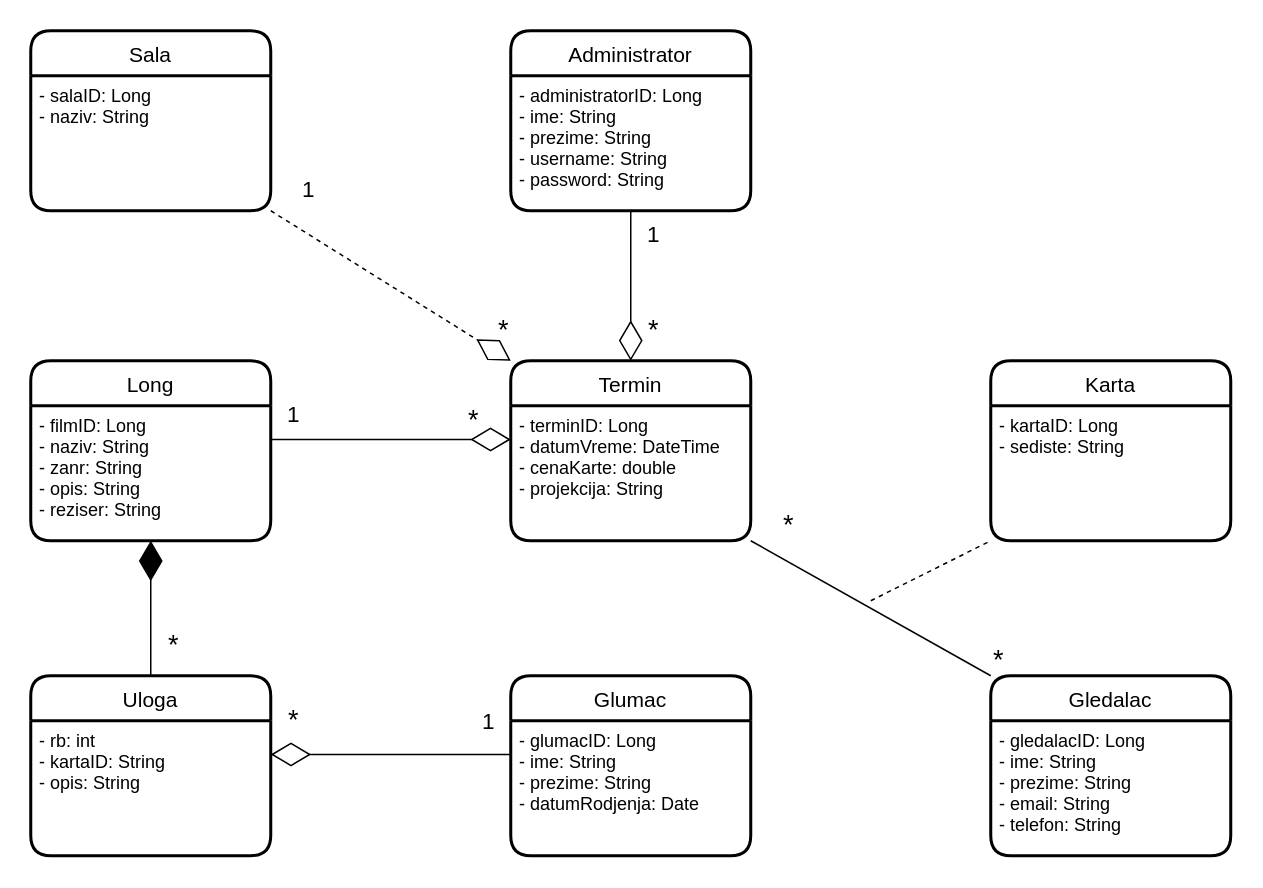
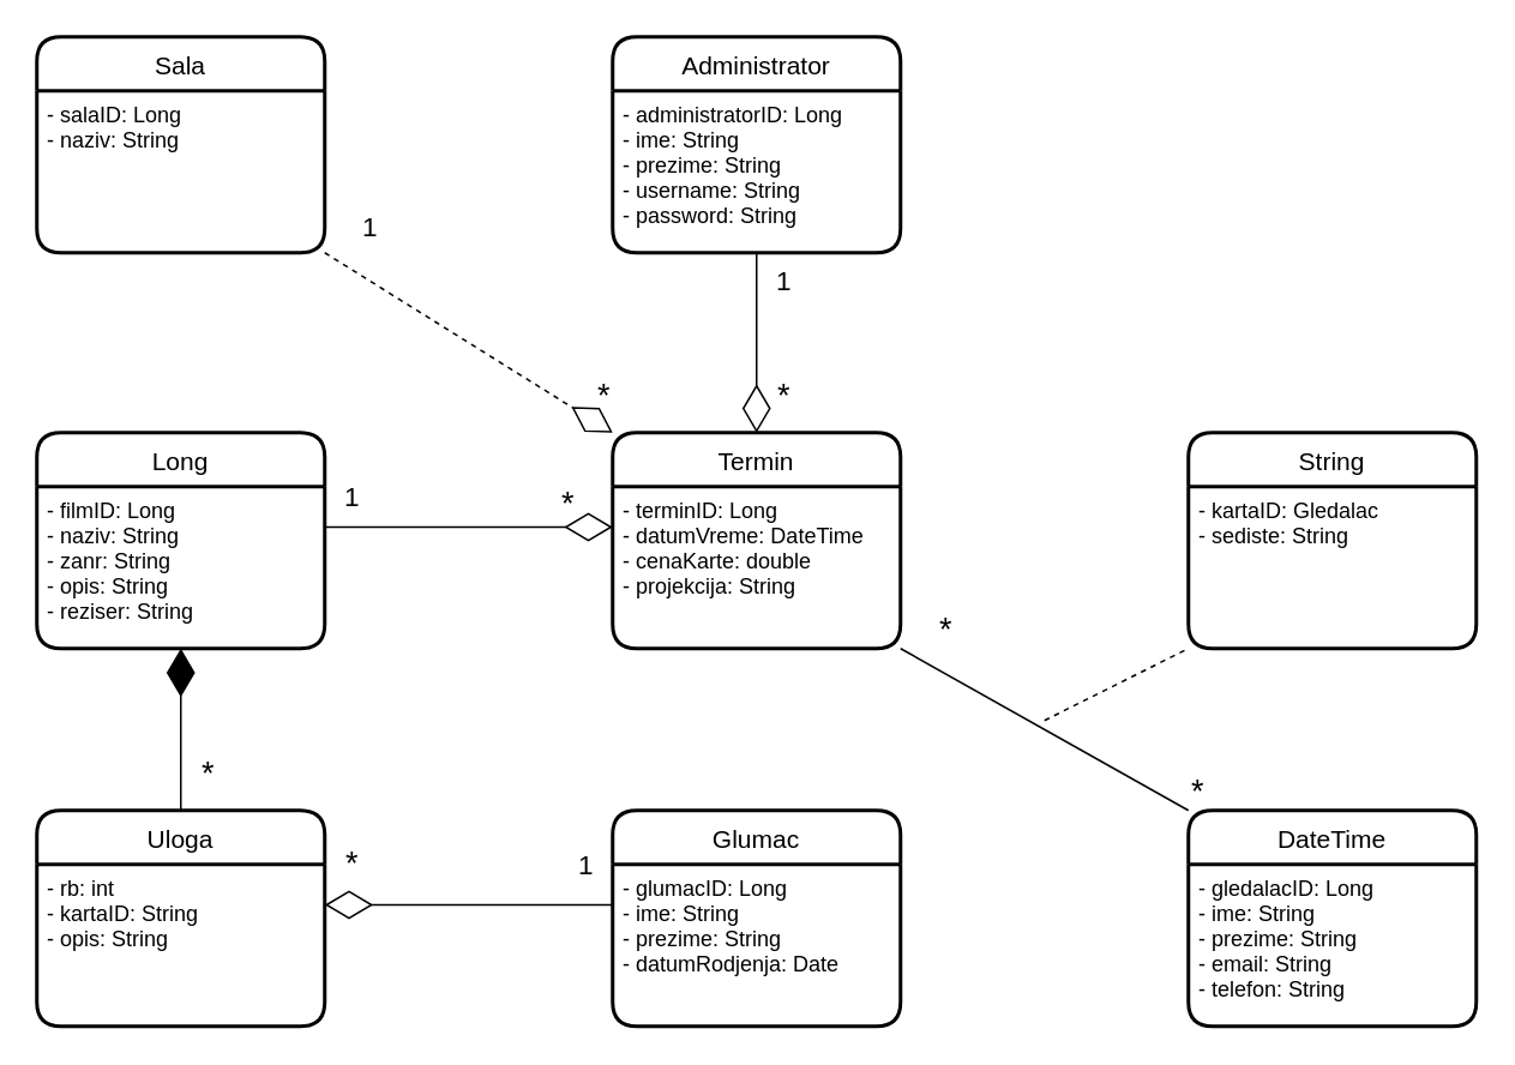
- <mxCell id="6" value="Karta" style="swimlane;childLayout=stackLayout;horizontal=1;startSize=30;horizontalStack=0;rounded=1;fontSize=14;fontStyle=0;strokeWidth=2;resizeParent=0;resizeLast=1;shadow=0;dashed=0;align=center;" parent="1" vertex="1"><mxGeometry x="660" y="240" width="160" height="120" as="geometry" /></mxCell>
+ <mxCell id="6" value="String" style="swimlane;childLayout=stackLayout;horizontal=1;startSize=30;horizontalStack=0;rounded=1;fontSize=14;fontStyle=0;strokeWidth=2;resizeParent=0;resizeLast=1;shadow=0;dashed=0;align=center;" parent="1" vertex="1"><mxGeometry x="660" y="240" width="160" height="120" as="geometry" /></mxCell>
- <mxCell id="7" value="- kartaID: Long&#10;- sediste: String" style="align=left;strokeColor=none;fillColor=none;spacingLeft=4;fontSize=12;verticalAlign=top;resizable=0;rotatable=0;part=1;" parent="6" vertex="1"><mxGeometry y="30" width="160" height="90" as="geometry" /></mxCell>
+ <mxCell id="7" value="- kartaID: Gledalac&#10;- sediste: String" style="align=left;strokeColor=none;fillColor=none;spacingLeft=4;fontSize=12;verticalAlign=top;resizable=0;rotatable=0;part=1;" parent="6" vertex="1"><mxGeometry y="30" width="160" height="90" as="geometry" /></mxCell>
- <mxCell id="8" value="Gledalac" style="swimlane;childLayout=stackLayout;horizontal=1;startSize=30;horizontalStack=0;rounded=1;fontSize=14;fontStyle=0;strokeWidth=2;resizeParent=0;resizeLast=1;shadow=0;dashed=0;align=center;" parent="1" vertex="1"><mxGeometry x="660" y="450" width="160" height="120" as="geometry" /></mxCell>
+ <mxCell id="8" value="DateTime" style="swimlane;childLayout=stackLayout;horizontal=1;startSize=30;horizontalStack=0;rounded=1;fontSize=14;fontStyle=0;strokeWidth=2;resizeParent=0;resizeLast=1;shadow=0;dashed=0;align=center;" parent="1" vertex="1"><mxGeometry x="660" y="450" width="160" height="120" as="geometry" /></mxCell>
